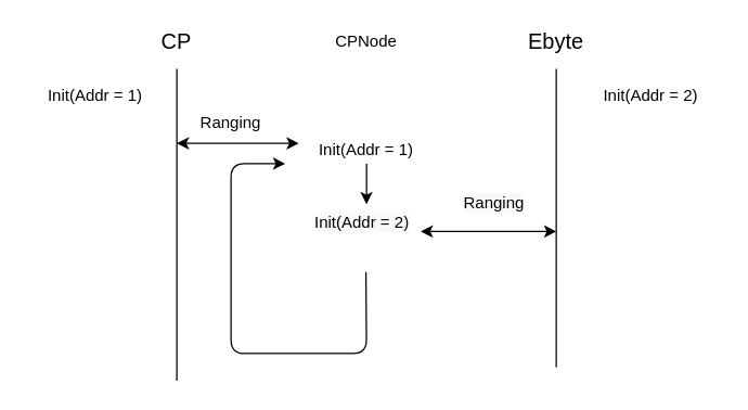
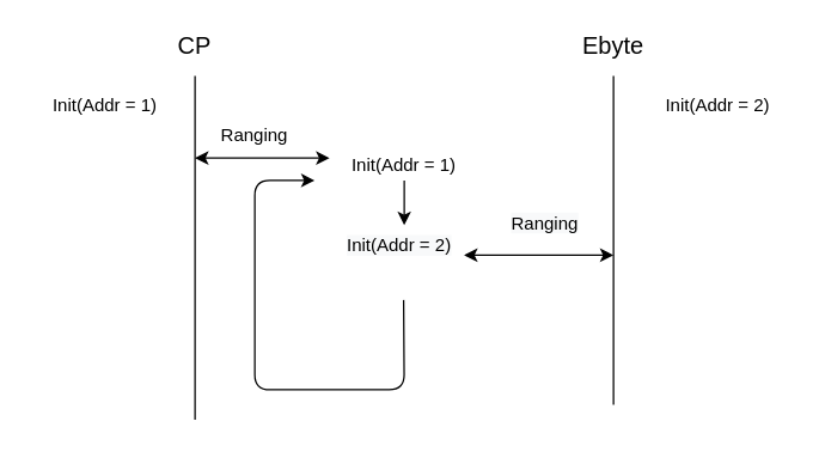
- <mxCell id="6" value="CPNode" style="text;html=1;strokeColor=none;fillColor=none;align=center;verticalAlign=middle;whiteSpace=wrap;rounded=0;" vertex="1" parent="1"><mxGeometry x="250" y="20" width="40" height="20" as="geometry" /></mxCell>
